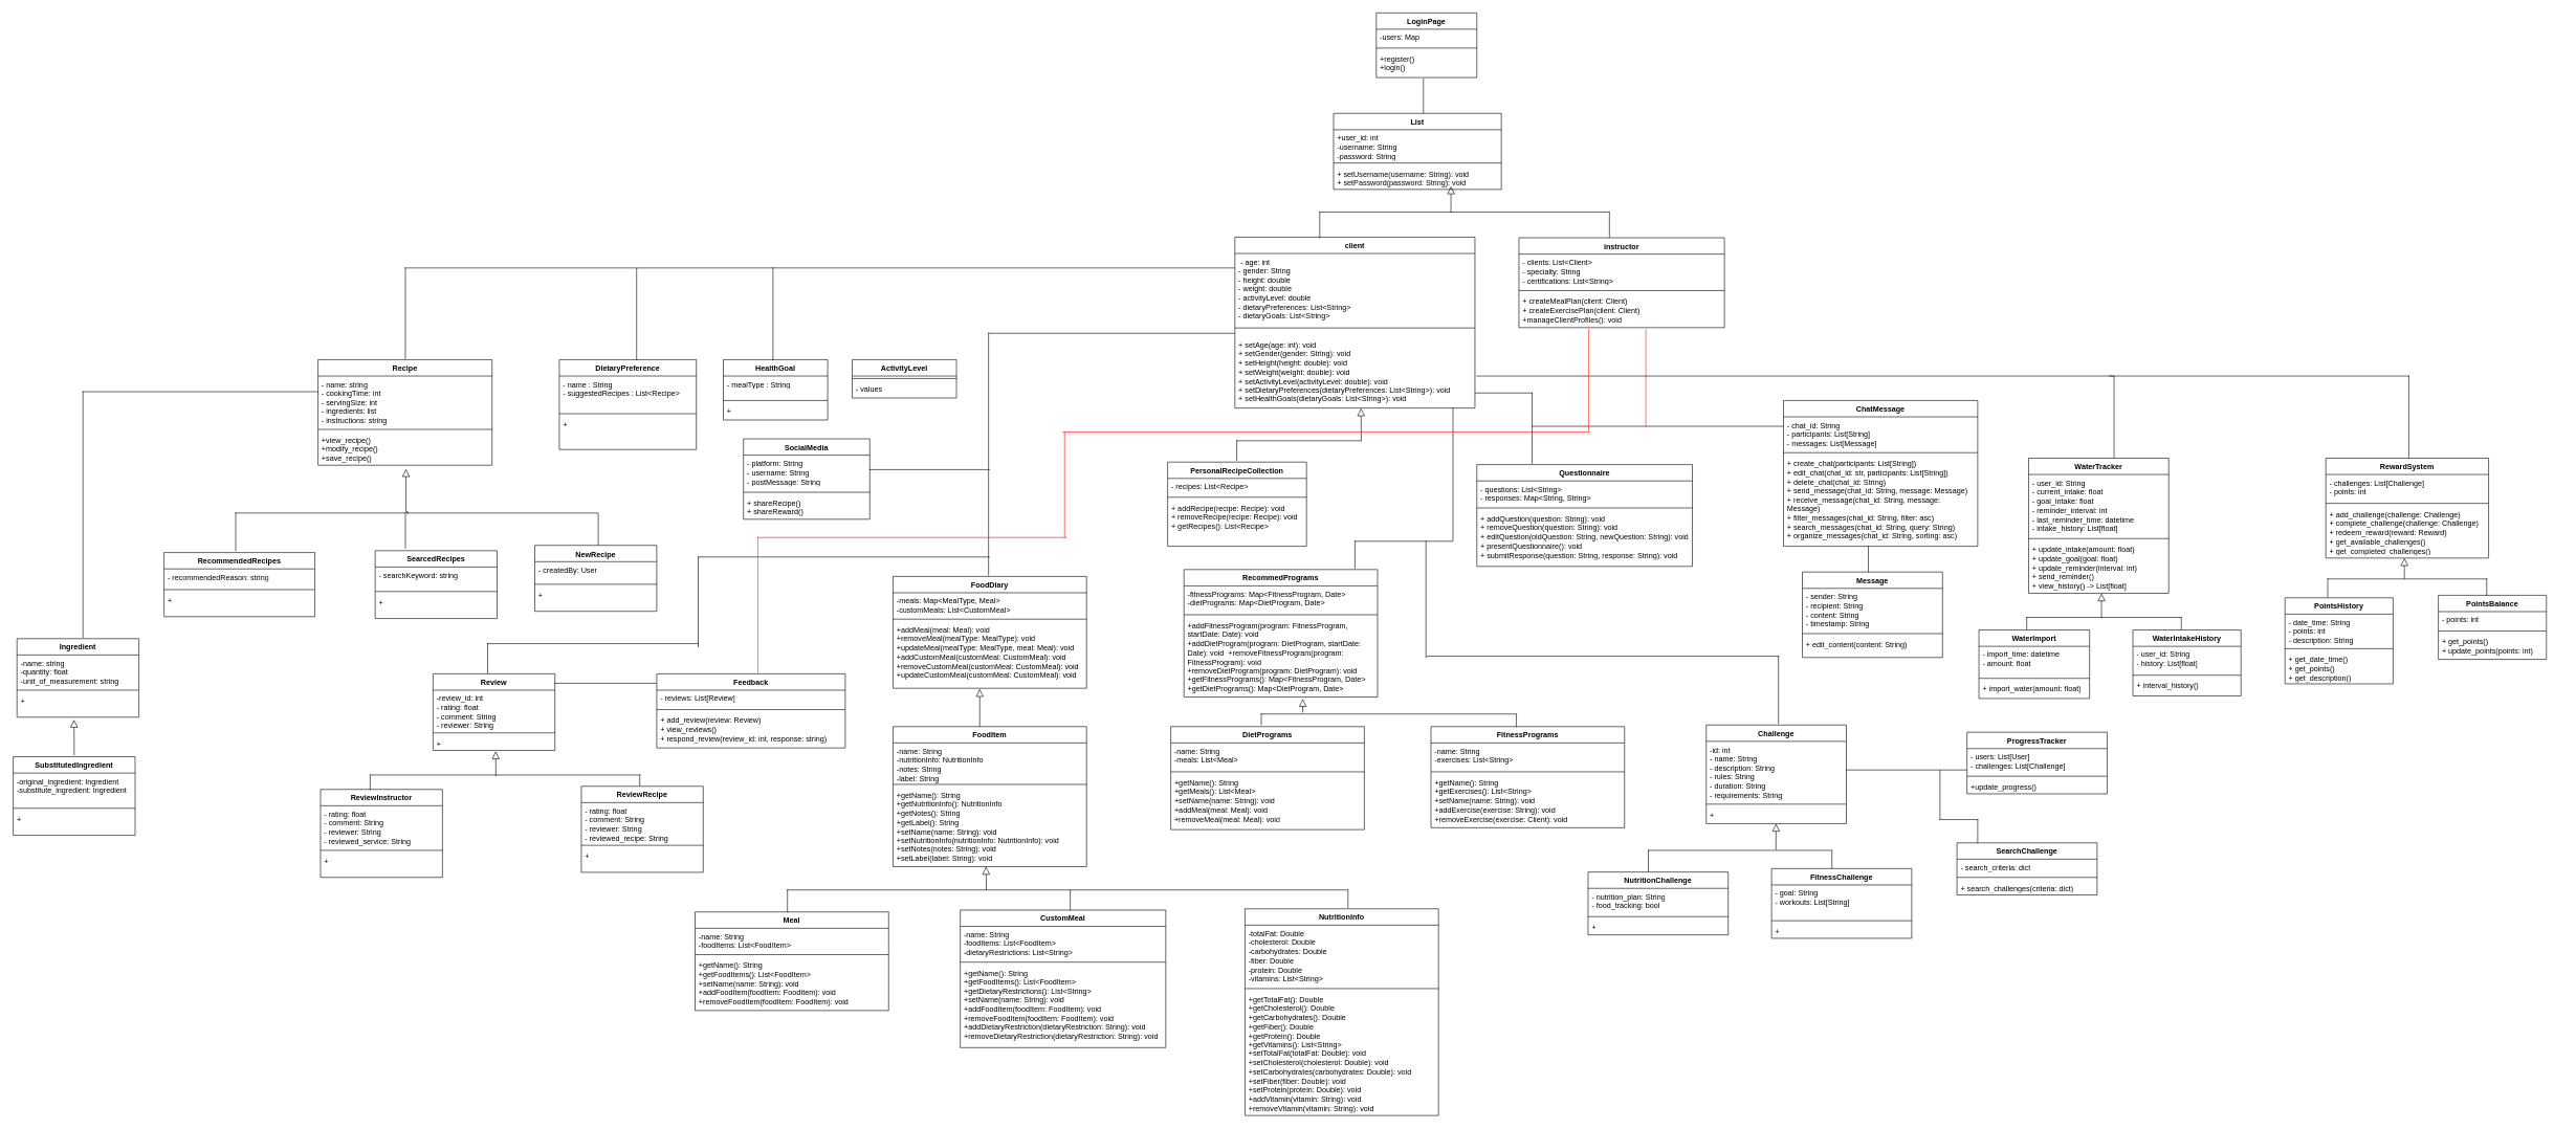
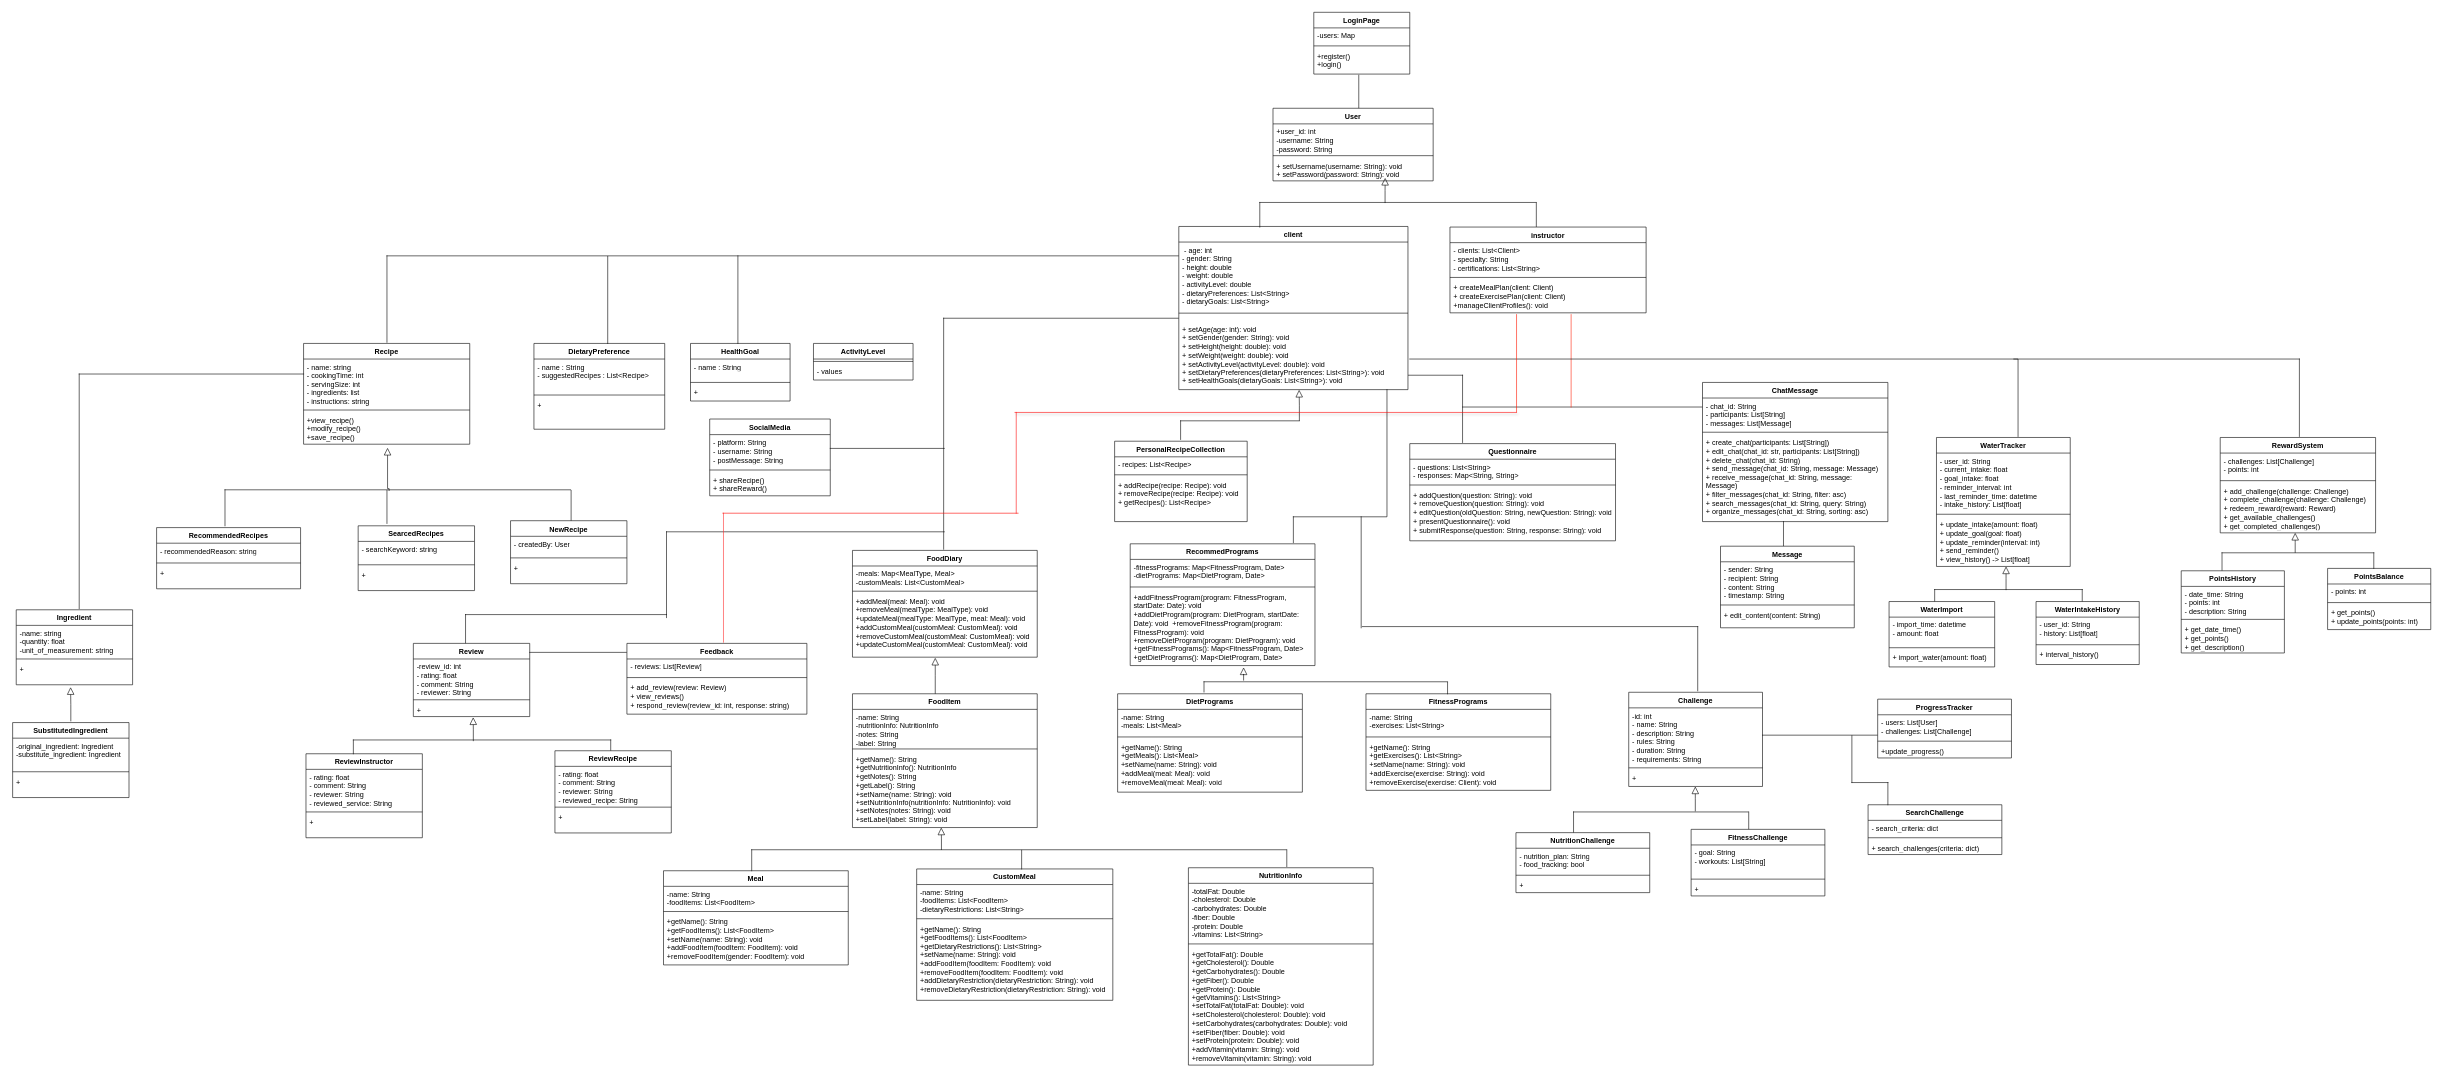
- <mxCell id="14" value="List" style="swimlane;fontStyle=1;align=center;verticalAlign=top;childLayout=stackLayout;horizontal=1;startSize=26;horizontalStack=0;resizeParent=1;resizeParentMax=0;resizeLast=0;collapsible=1;marginBottom=0;whiteSpace=wrap;html=1;" vertex="1" parent="1"><mxGeometry x="2121" y="180" width="267" height="121" as="geometry" /></mxCell>
+ <mxCell id="14" value="User" style="swimlane;fontStyle=1;align=center;verticalAlign=top;childLayout=stackLayout;horizontal=1;startSize=26;horizontalStack=0;resizeParent=1;resizeParentMax=0;resizeLast=0;collapsible=1;marginBottom=0;whiteSpace=wrap;html=1;" vertex="1" parent="1"><mxGeometry x="2121" y="180" width="267" height="121" as="geometry" /></mxCell>
- <mxCell id="113" value="&lt;div&gt;- mealType : String&amp;nbsp; &amp;nbsp; &amp;nbsp;&lt;/div&gt;" style="text;strokeColor=none;fillColor=none;align=left;verticalAlign=top;spacingLeft=4;spacingRight=4;overflow=hidden;rotatable=0;points=[[0,0.5],[1,0.5]];portConstraint=eastwest;whiteSpace=wrap;html=1;" vertex="1" parent="112"><mxGeometry y="26" width="166" height="35" as="geometry" /></mxCell>
+ <mxCell id="113" value="&lt;div&gt;- name : String&amp;nbsp; &amp;nbsp; &amp;nbsp;&lt;/div&gt;" style="text;strokeColor=none;fillColor=none;align=left;verticalAlign=top;spacingLeft=4;spacingRight=4;overflow=hidden;rotatable=0;points=[[0,0.5],[1,0.5]];portConstraint=eastwest;whiteSpace=wrap;html=1;" vertex="1" parent="112"><mxGeometry y="26" width="166" height="35" as="geometry" /></mxCell>
- <mxCell id="43" value="&lt;div&gt;+getName(): String&amp;nbsp; &amp;nbsp; &amp;nbsp; &amp;nbsp; &amp;nbsp; &amp;nbsp; &amp;nbsp;&amp;nbsp;&lt;/div&gt;&lt;div&gt;+getFoodItems(): List&amp;lt;FoodItem&amp;gt;&amp;nbsp;&amp;nbsp;&lt;/div&gt;&lt;div&gt;+setName(name: String): void&amp;nbsp; &amp;nbsp; &amp;nbsp;&lt;/div&gt;&lt;div&gt;+addFoodItem(foodItem: FoodItem): void&amp;nbsp;&lt;/div&gt;&lt;div&gt;+removeFoodItem(foodItem: FoodItem): void&amp;nbsp;&lt;/div&gt;" style="text;strokeColor=none;fillColor=none;align=left;verticalAlign=top;spacingLeft=4;spacingRight=4;overflow=hidden;rotatable=0;points=[[0,0.5],[1,0.5]];portConstraint=eastwest;whiteSpace=wrap;html=1;" vertex="1" parent="40"><mxGeometry y="72" width="308" height="85" as="geometry" /></mxCell>
+ <mxCell id="43" value="&lt;div&gt;+getName(): String&amp;nbsp; &amp;nbsp; &amp;nbsp; &amp;nbsp; &amp;nbsp; &amp;nbsp; &amp;nbsp;&amp;nbsp;&lt;/div&gt;&lt;div&gt;+getFoodItems(): List&amp;lt;FoodItem&amp;gt;&amp;nbsp;&amp;nbsp;&lt;/div&gt;&lt;div&gt;+setName(name: String): void&amp;nbsp; &amp;nbsp; &amp;nbsp;&lt;/div&gt;&lt;div&gt;+addFoodItem(foodItem: FoodItem): void&amp;nbsp;&lt;/div&gt;&lt;div&gt;+removeFoodItem(gender: FoodItem): void&amp;nbsp;&lt;/div&gt;" style="text;strokeColor=none;fillColor=none;align=left;verticalAlign=top;spacingLeft=4;spacingRight=4;overflow=hidden;rotatable=0;points=[[0,0.5],[1,0.5]];portConstraint=eastwest;whiteSpace=wrap;html=1;" vertex="1" parent="40"><mxGeometry y="72" width="308" height="85" as="geometry" /></mxCell>
